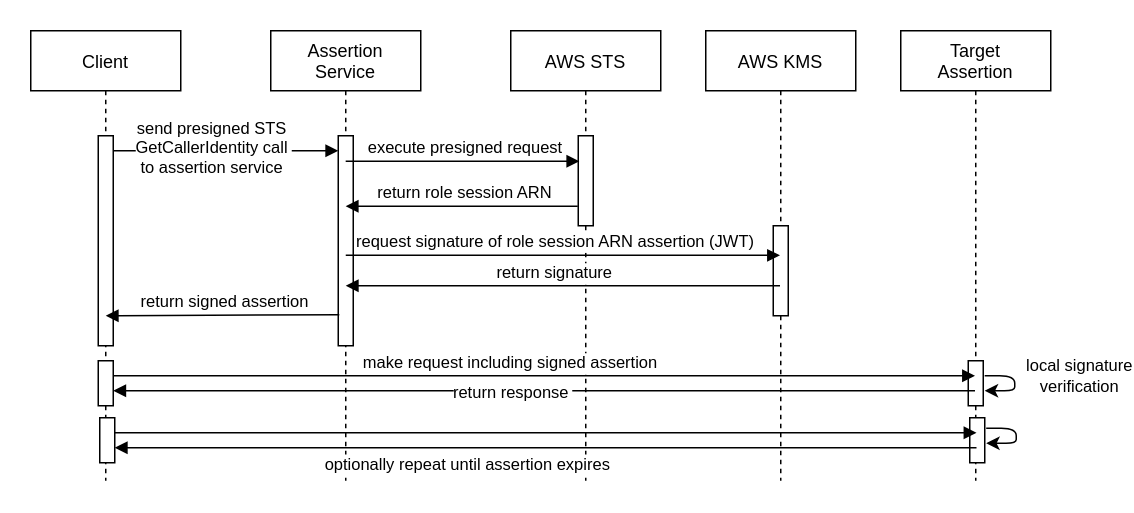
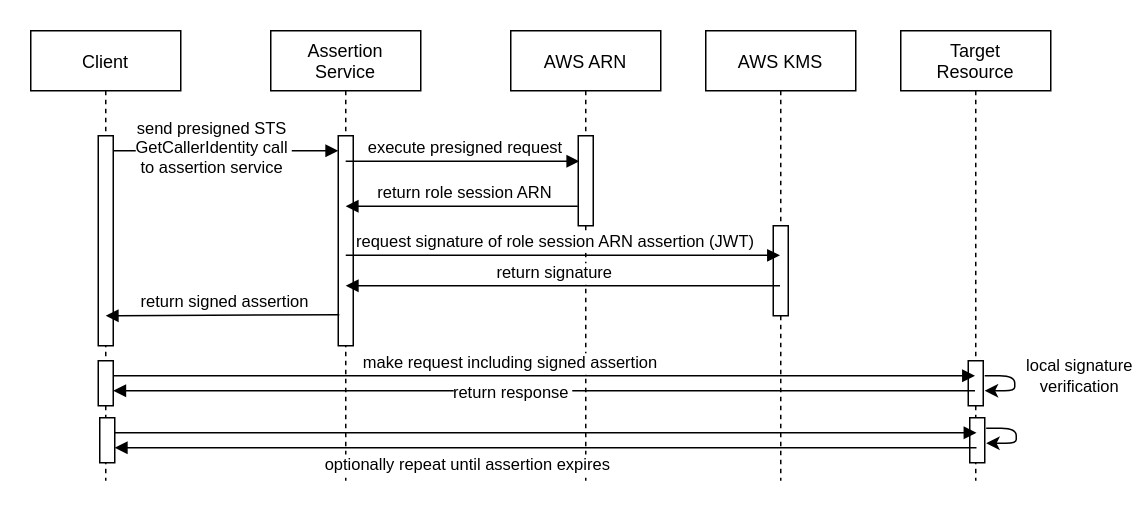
- <mxCell id="12" value="Target&#10;Assertion" style="shape=umlLifeline;perimeter=lifelinePerimeter;container=1;collapsible=0;recursiveResize=0;rounded=0;shadow=0;strokeWidth=1;" vertex="1" parent="1"><mxGeometry x="600" y="20" width="100" height="300" as="geometry" /></mxCell>
+ <mxCell id="12" value="Target&#10;Resource" style="shape=umlLifeline;perimeter=lifelinePerimeter;container=1;collapsible=0;recursiveResize=0;rounded=0;shadow=0;strokeWidth=1;" vertex="1" parent="1"><mxGeometry x="600" y="20" width="100" height="300" as="geometry" /></mxCell>
- <mxCell id="8" value="AWS STS" style="shape=umlLifeline;perimeter=lifelinePerimeter;container=1;collapsible=0;recursiveResize=0;rounded=0;shadow=0;strokeWidth=1;" vertex="1" parent="1"><mxGeometry x="340" y="20" width="100" height="300" as="geometry" /></mxCell>
+ <mxCell id="8" value="AWS ARN" style="shape=umlLifeline;perimeter=lifelinePerimeter;container=1;collapsible=0;recursiveResize=0;rounded=0;shadow=0;strokeWidth=1;" vertex="1" parent="1"><mxGeometry x="340" y="20" width="100" height="300" as="geometry" /></mxCell>
